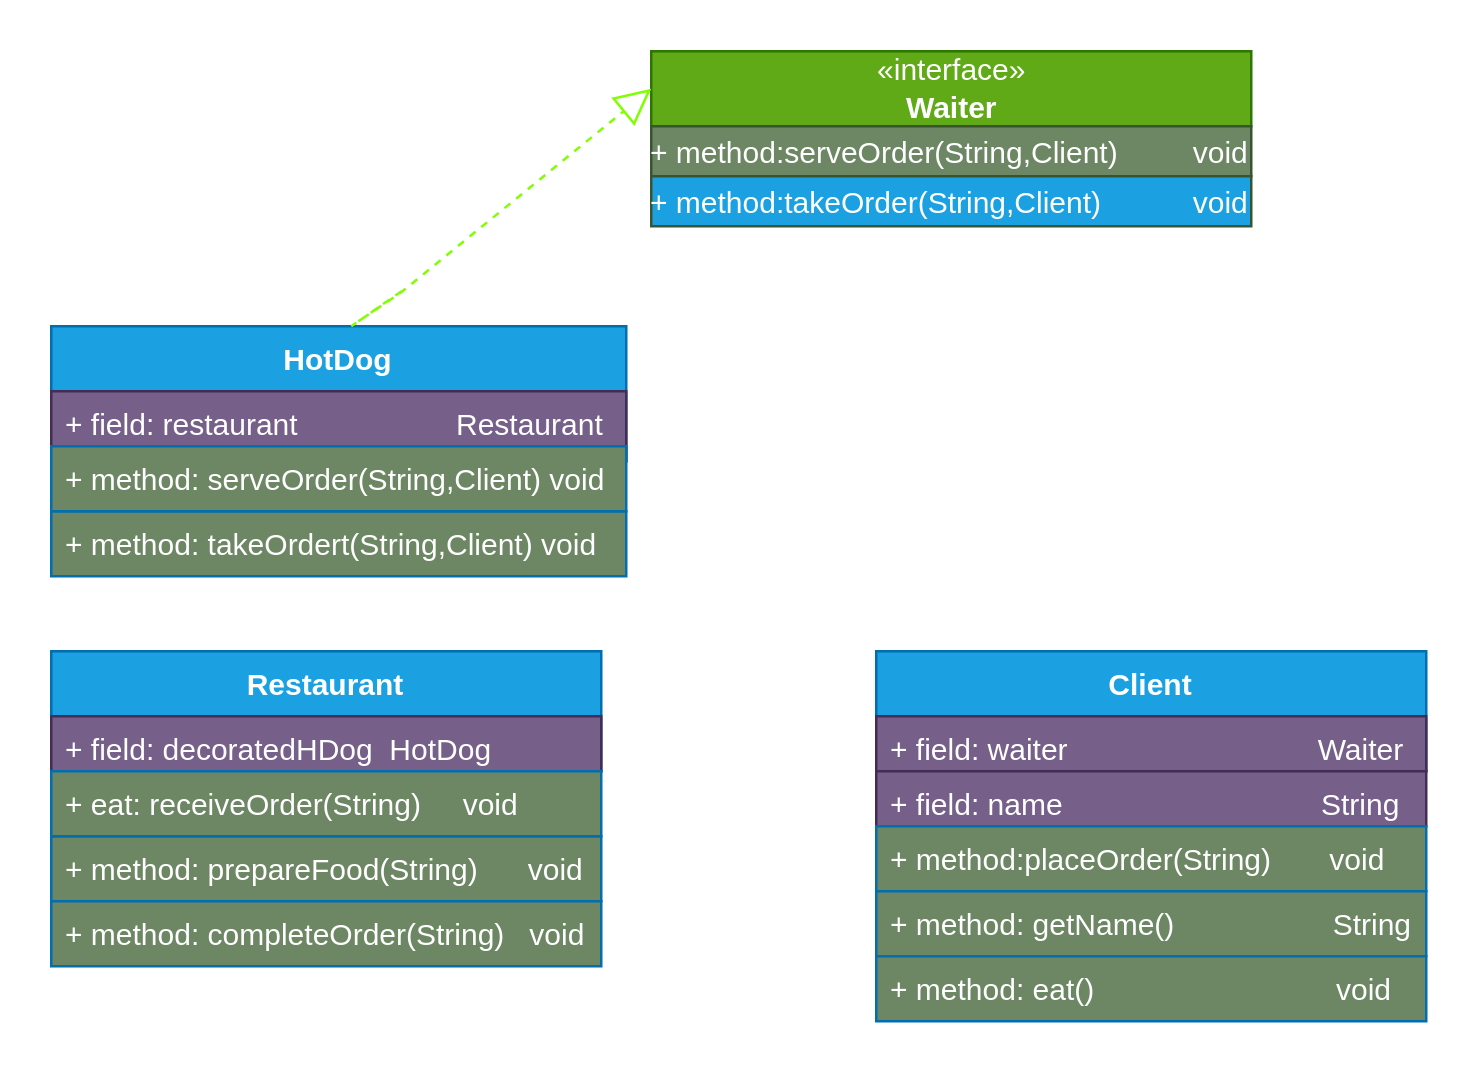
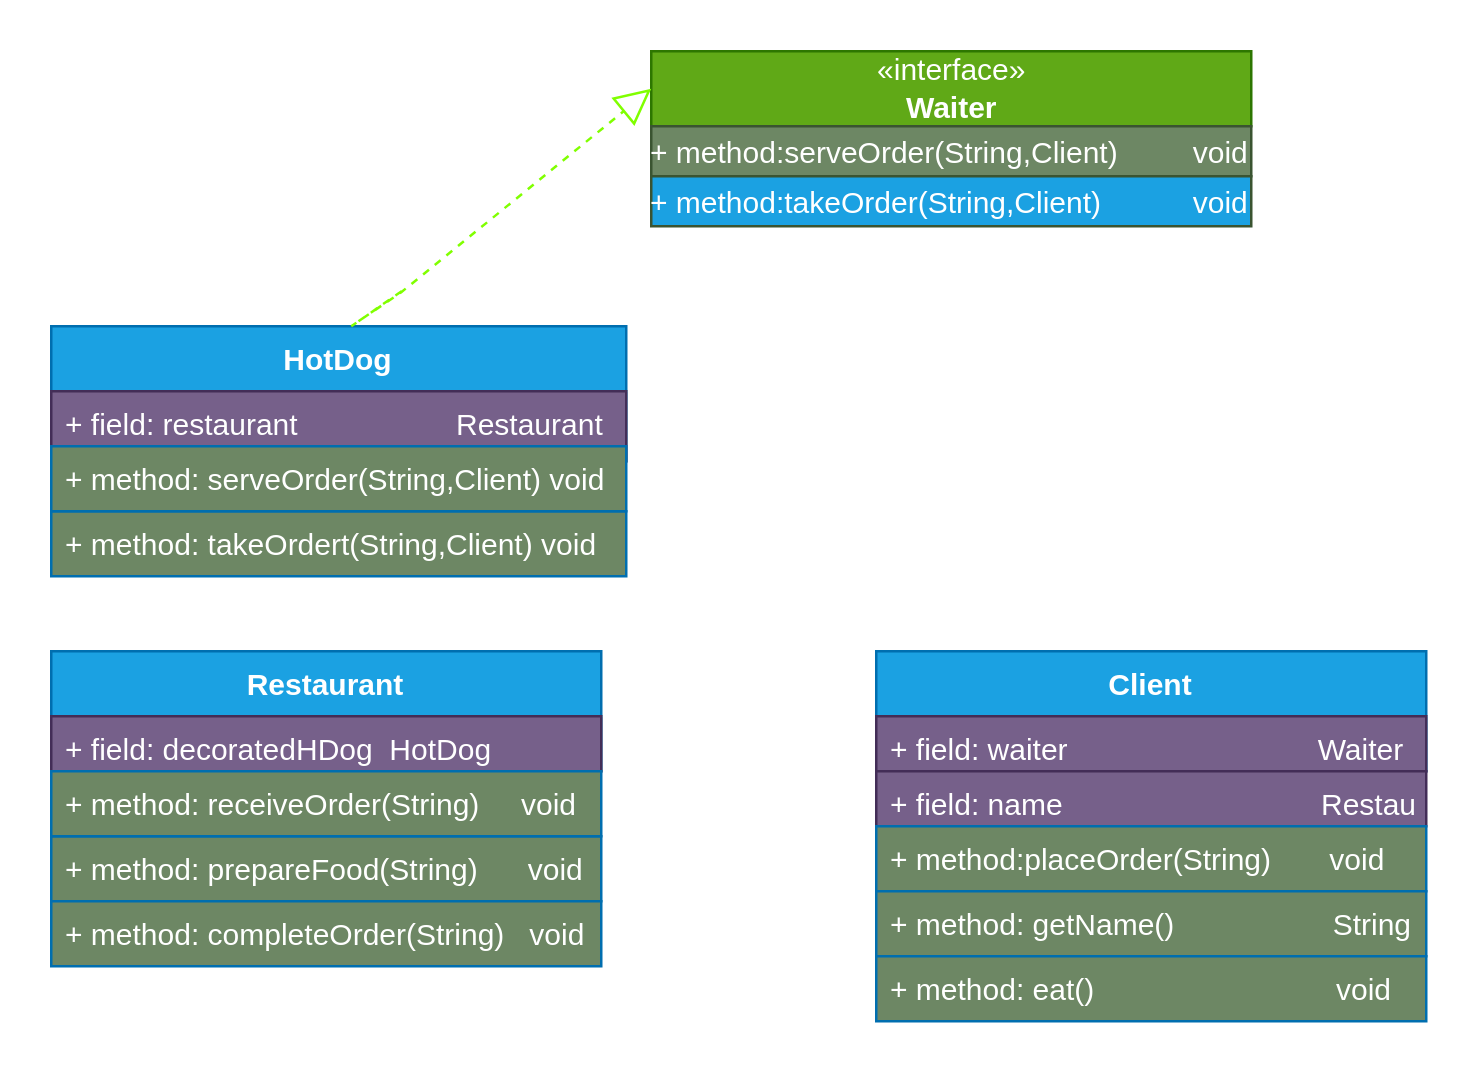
- <mxCell id="13" value="+ eat: receiveOrder(String)     void" style="text;strokeColor=#006EAF;fillColor=#6D8764;align=left;verticalAlign=top;spacingLeft=4;spacingRight=4;overflow=hidden;rotatable=0;points=[[0,0.5],[1,0.5]];portConstraint=eastwest;fontColor=#FFFFFF;" vertex="1" parent="1"><mxGeometry x="20" y="308" width="220" height="26" as="geometry" /></mxCell>
+ <mxCell id="13" value="+ method: receiveOrder(String)     void" style="text;strokeColor=#006EAF;fillColor=#6D8764;align=left;verticalAlign=top;spacingLeft=4;spacingRight=4;overflow=hidden;rotatable=0;points=[[0,0.5],[1,0.5]];portConstraint=eastwest;fontColor=#FFFFFF;" vertex="1" parent="1"><mxGeometry x="20" y="308" width="220" height="26" as="geometry" /></mxCell>
- <mxCell id="17" value="+ field: name                               String" style="text;strokeColor=#432D57;fillColor=#76608a;align=left;verticalAlign=top;spacingLeft=4;spacingRight=4;overflow=hidden;rotatable=0;points=[[0,0.5],[1,0.5]];portConstraint=eastwest;fontColor=#ffffff;" vertex="1" parent="1"><mxGeometry x="350" y="308" width="220" height="22" as="geometry" /></mxCell>
+ <mxCell id="17" value="+ field: name                               Restaurant" style="text;strokeColor=#432D57;fillColor=#76608a;align=left;verticalAlign=top;spacingLeft=4;spacingRight=4;overflow=hidden;rotatable=0;points=[[0,0.5],[1,0.5]];portConstraint=eastwest;fontColor=#ffffff;" vertex="1" parent="1"><mxGeometry x="350" y="308" width="220" height="22" as="geometry" /></mxCell>
